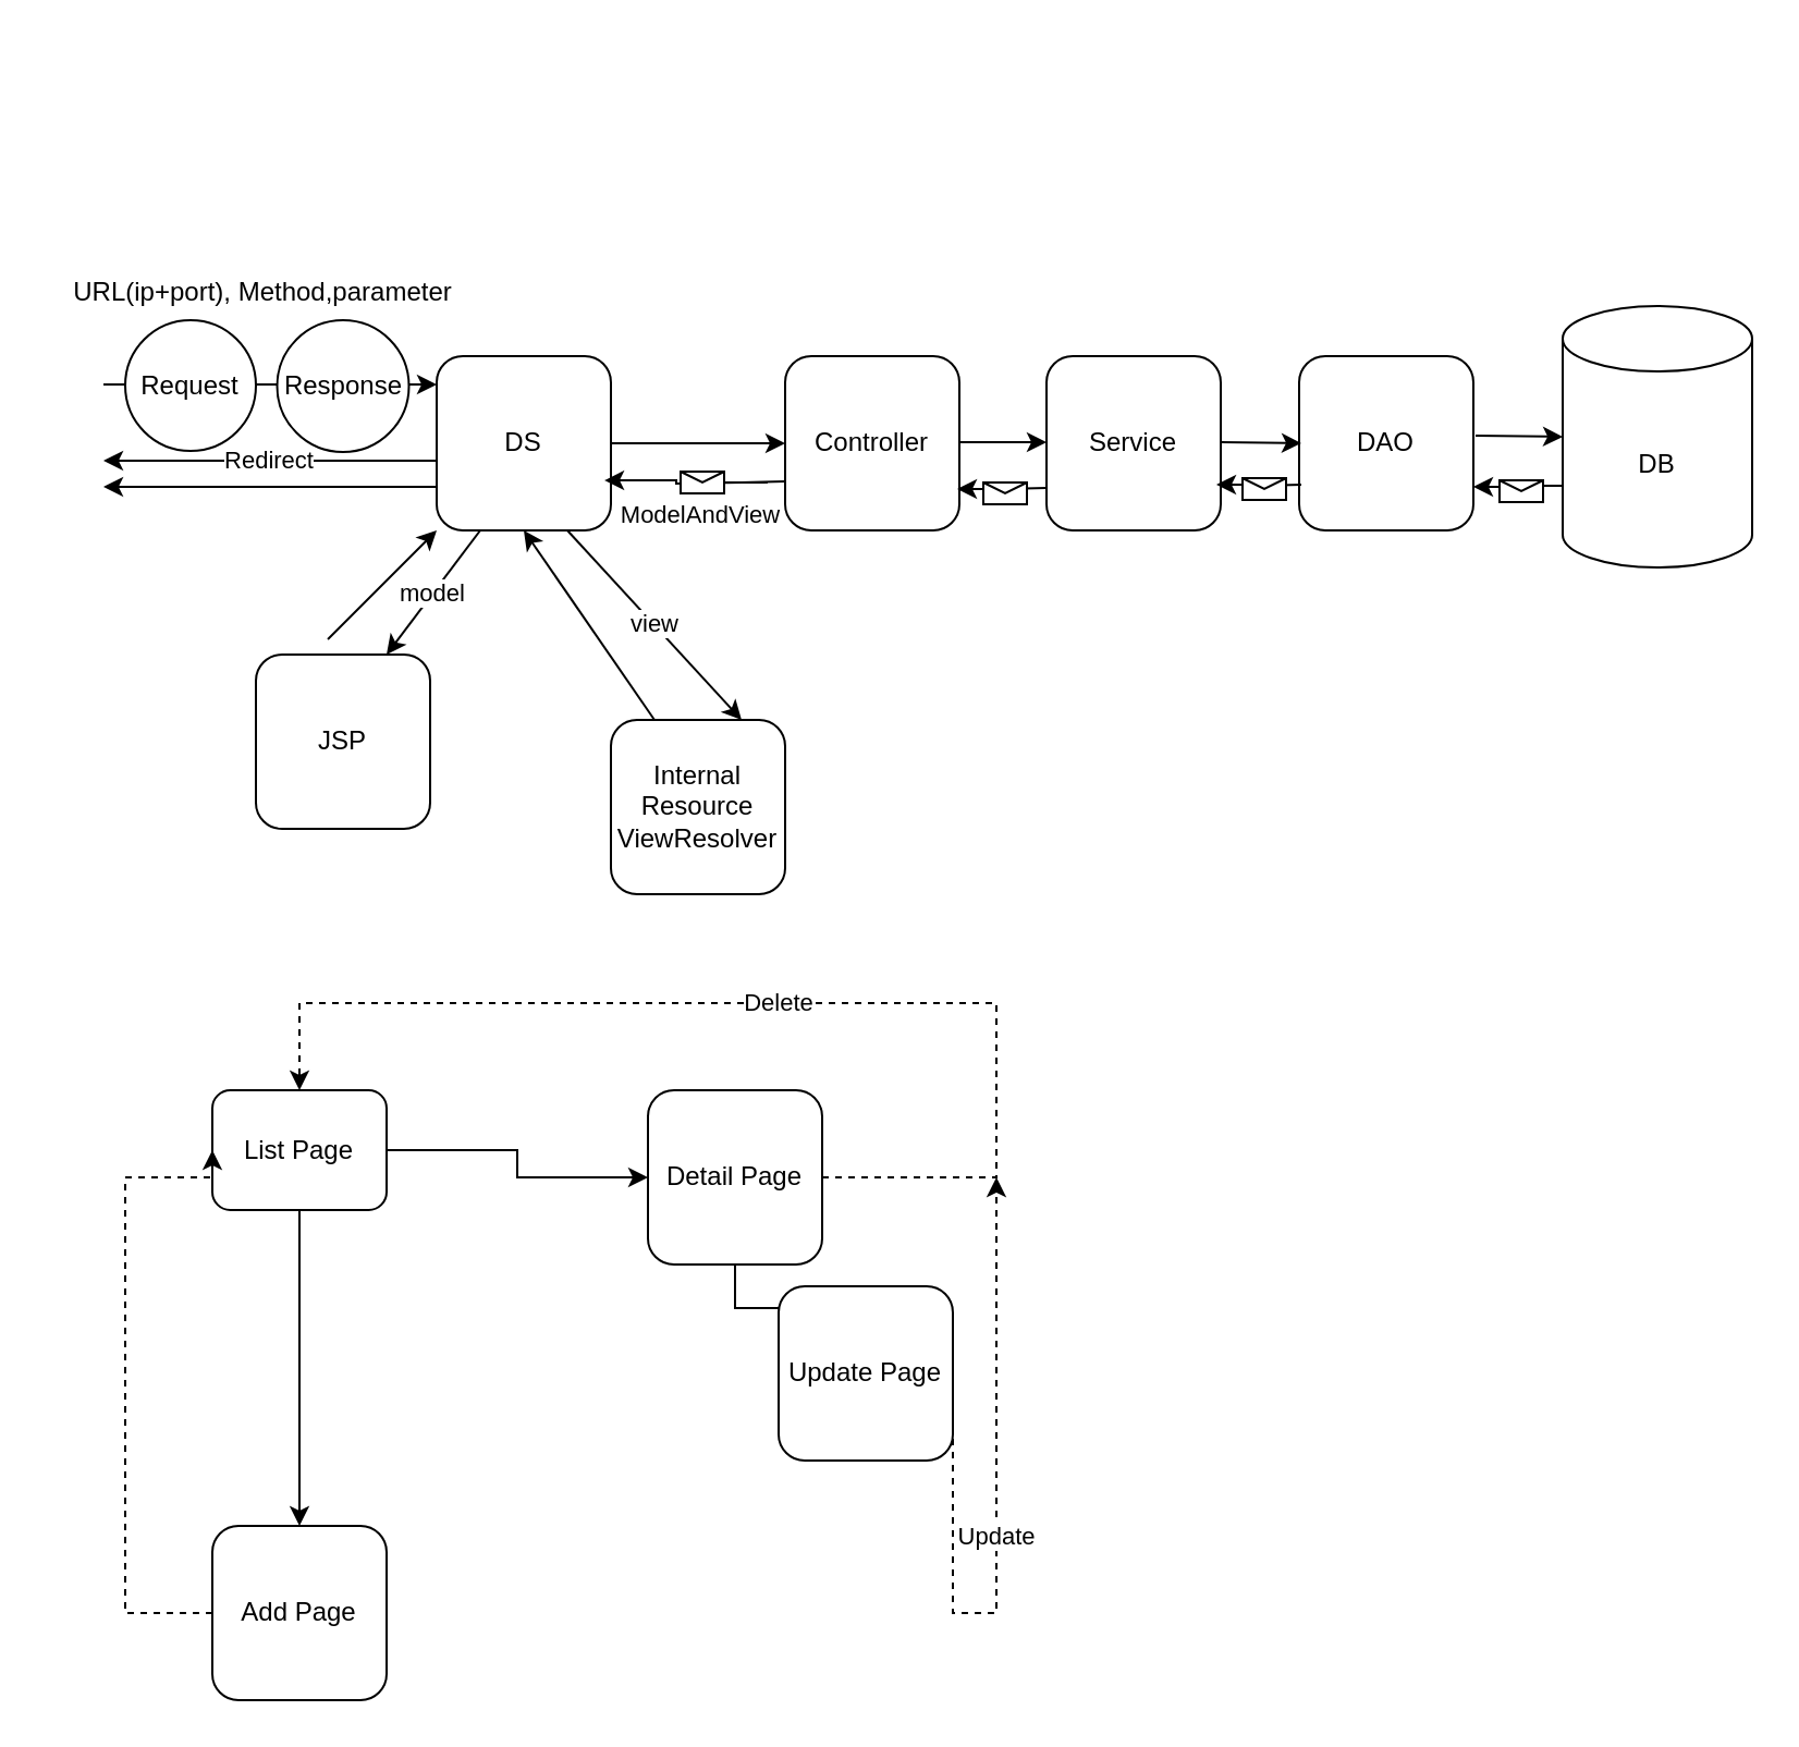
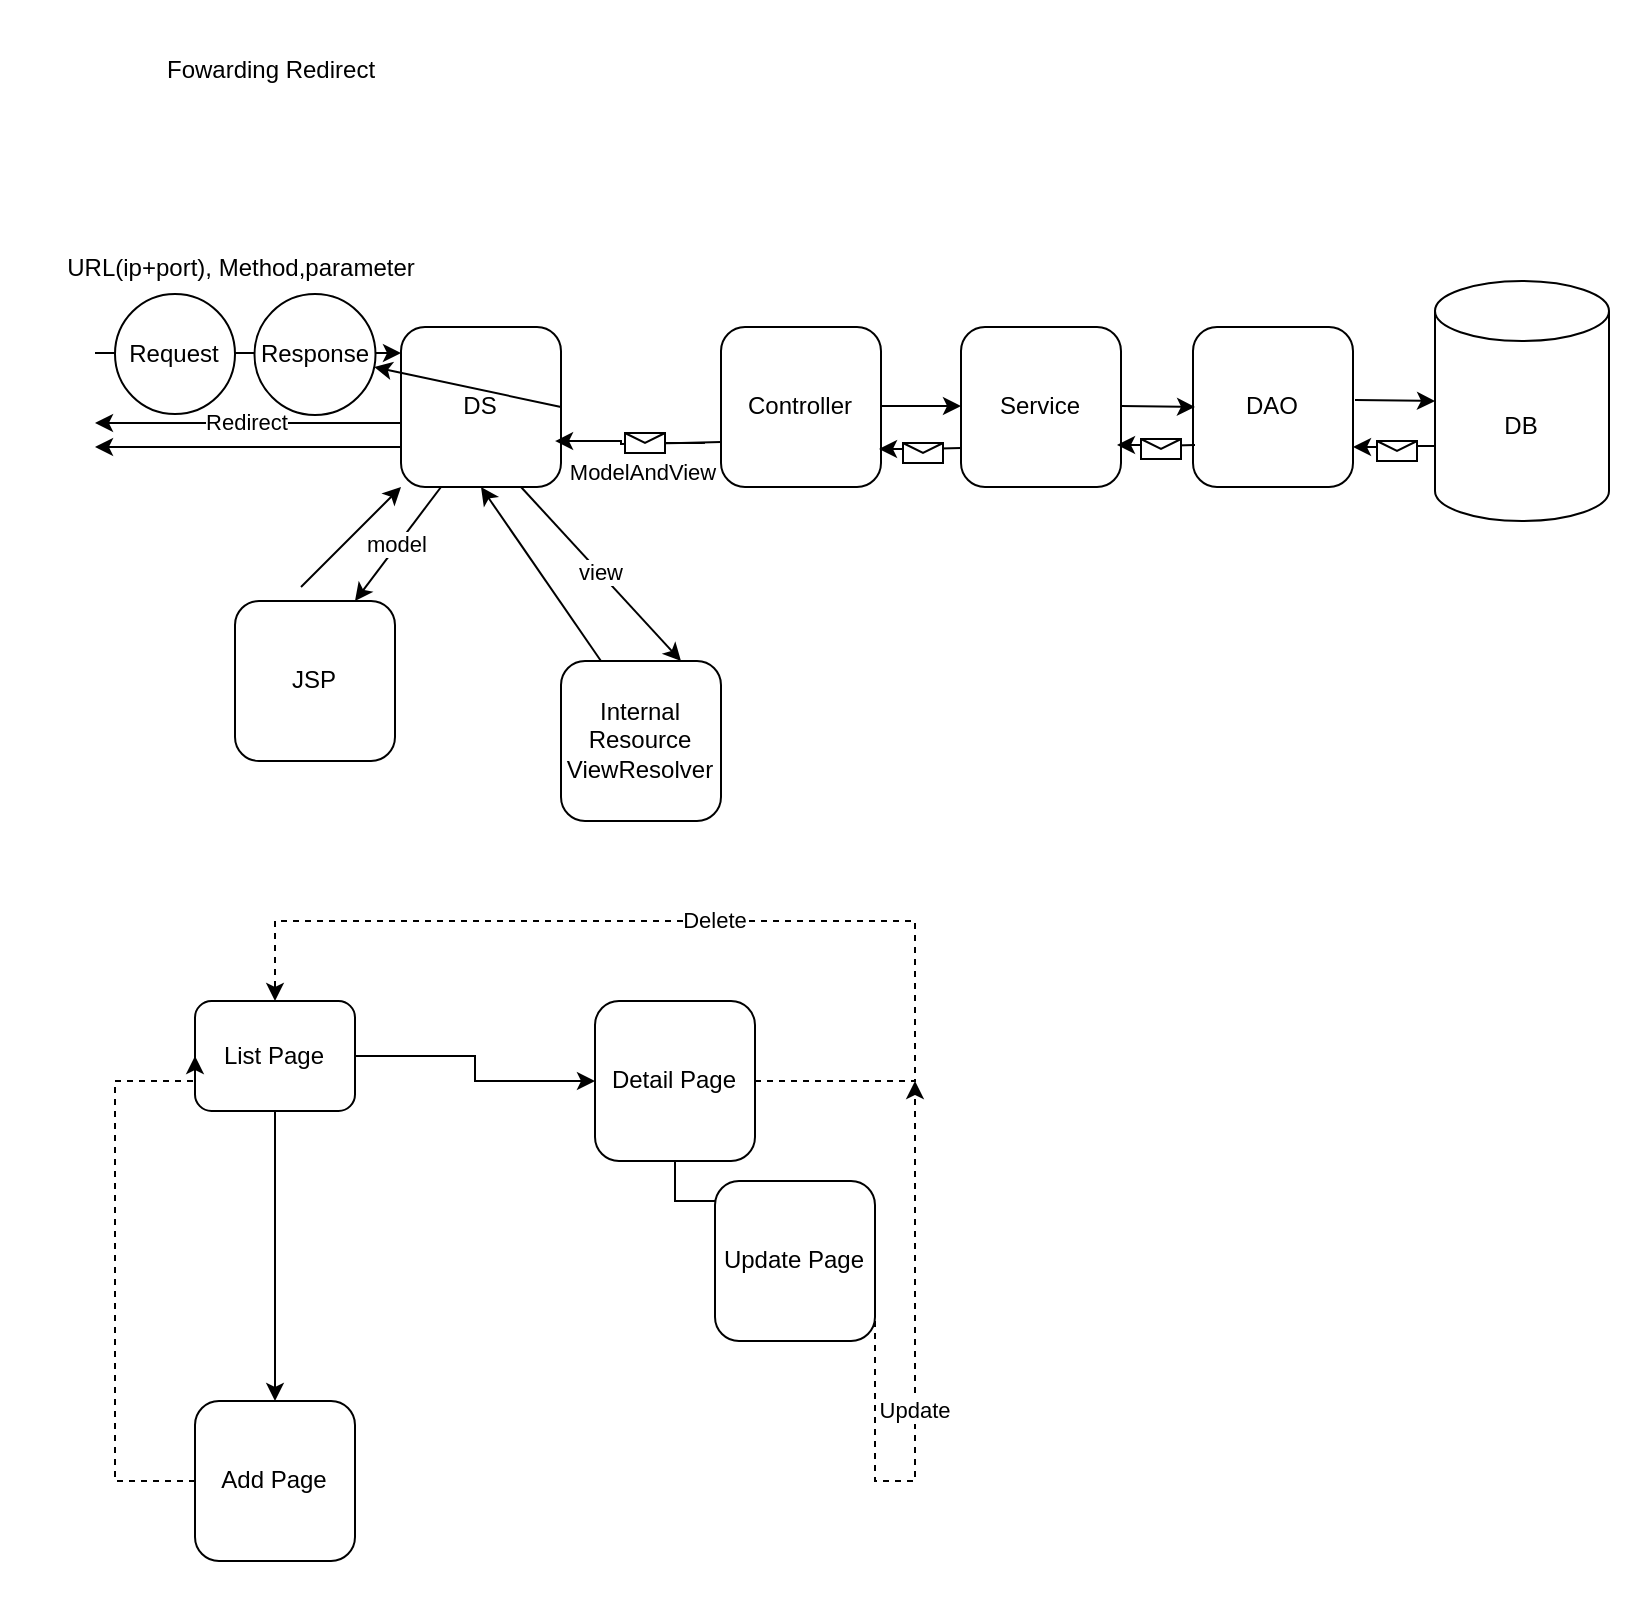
+ <mxCell id="36" value="Fowarding Redirect" style="text;html=1;align=center;verticalAlign=middle;resizable=0;points=[];autosize=1;strokeColor=none;fillColor=none;" parent="1" vertex="1"><mxGeometry x="70" y="20" width="130" height="30" as="geometry" /></mxCell>
- <mxCell id="10" value="" style="endArrow=classic;html=1;rounded=0;entryX=0;entryY=0.5;entryDx=0;entryDy=0;exitX=1;exitY=0.5;exitDx=0;exitDy=0;" parent="1" source="7" target="5" edge="1"><mxGeometry width="50" height="50" relative="1" as="geometry"><mxPoint x="320" y="203" as="sourcePoint" /><mxPoint x="370" y="153" as="targetPoint" /></mxGeometry></mxCell>
+ <mxCell id="10" value="" style="endArrow=classic;html=1;rounded=0;exitX=1;exitY=0.5;exitDx=0;exitDy=0;" parent="1" source="7" target="35" edge="1"><mxGeometry width="50" height="50" relative="1" as="geometry"><mxPoint x="320" y="203" as="sourcePoint" /><mxPoint x="370" y="153" as="targetPoint" /></mxGeometry></mxCell>
